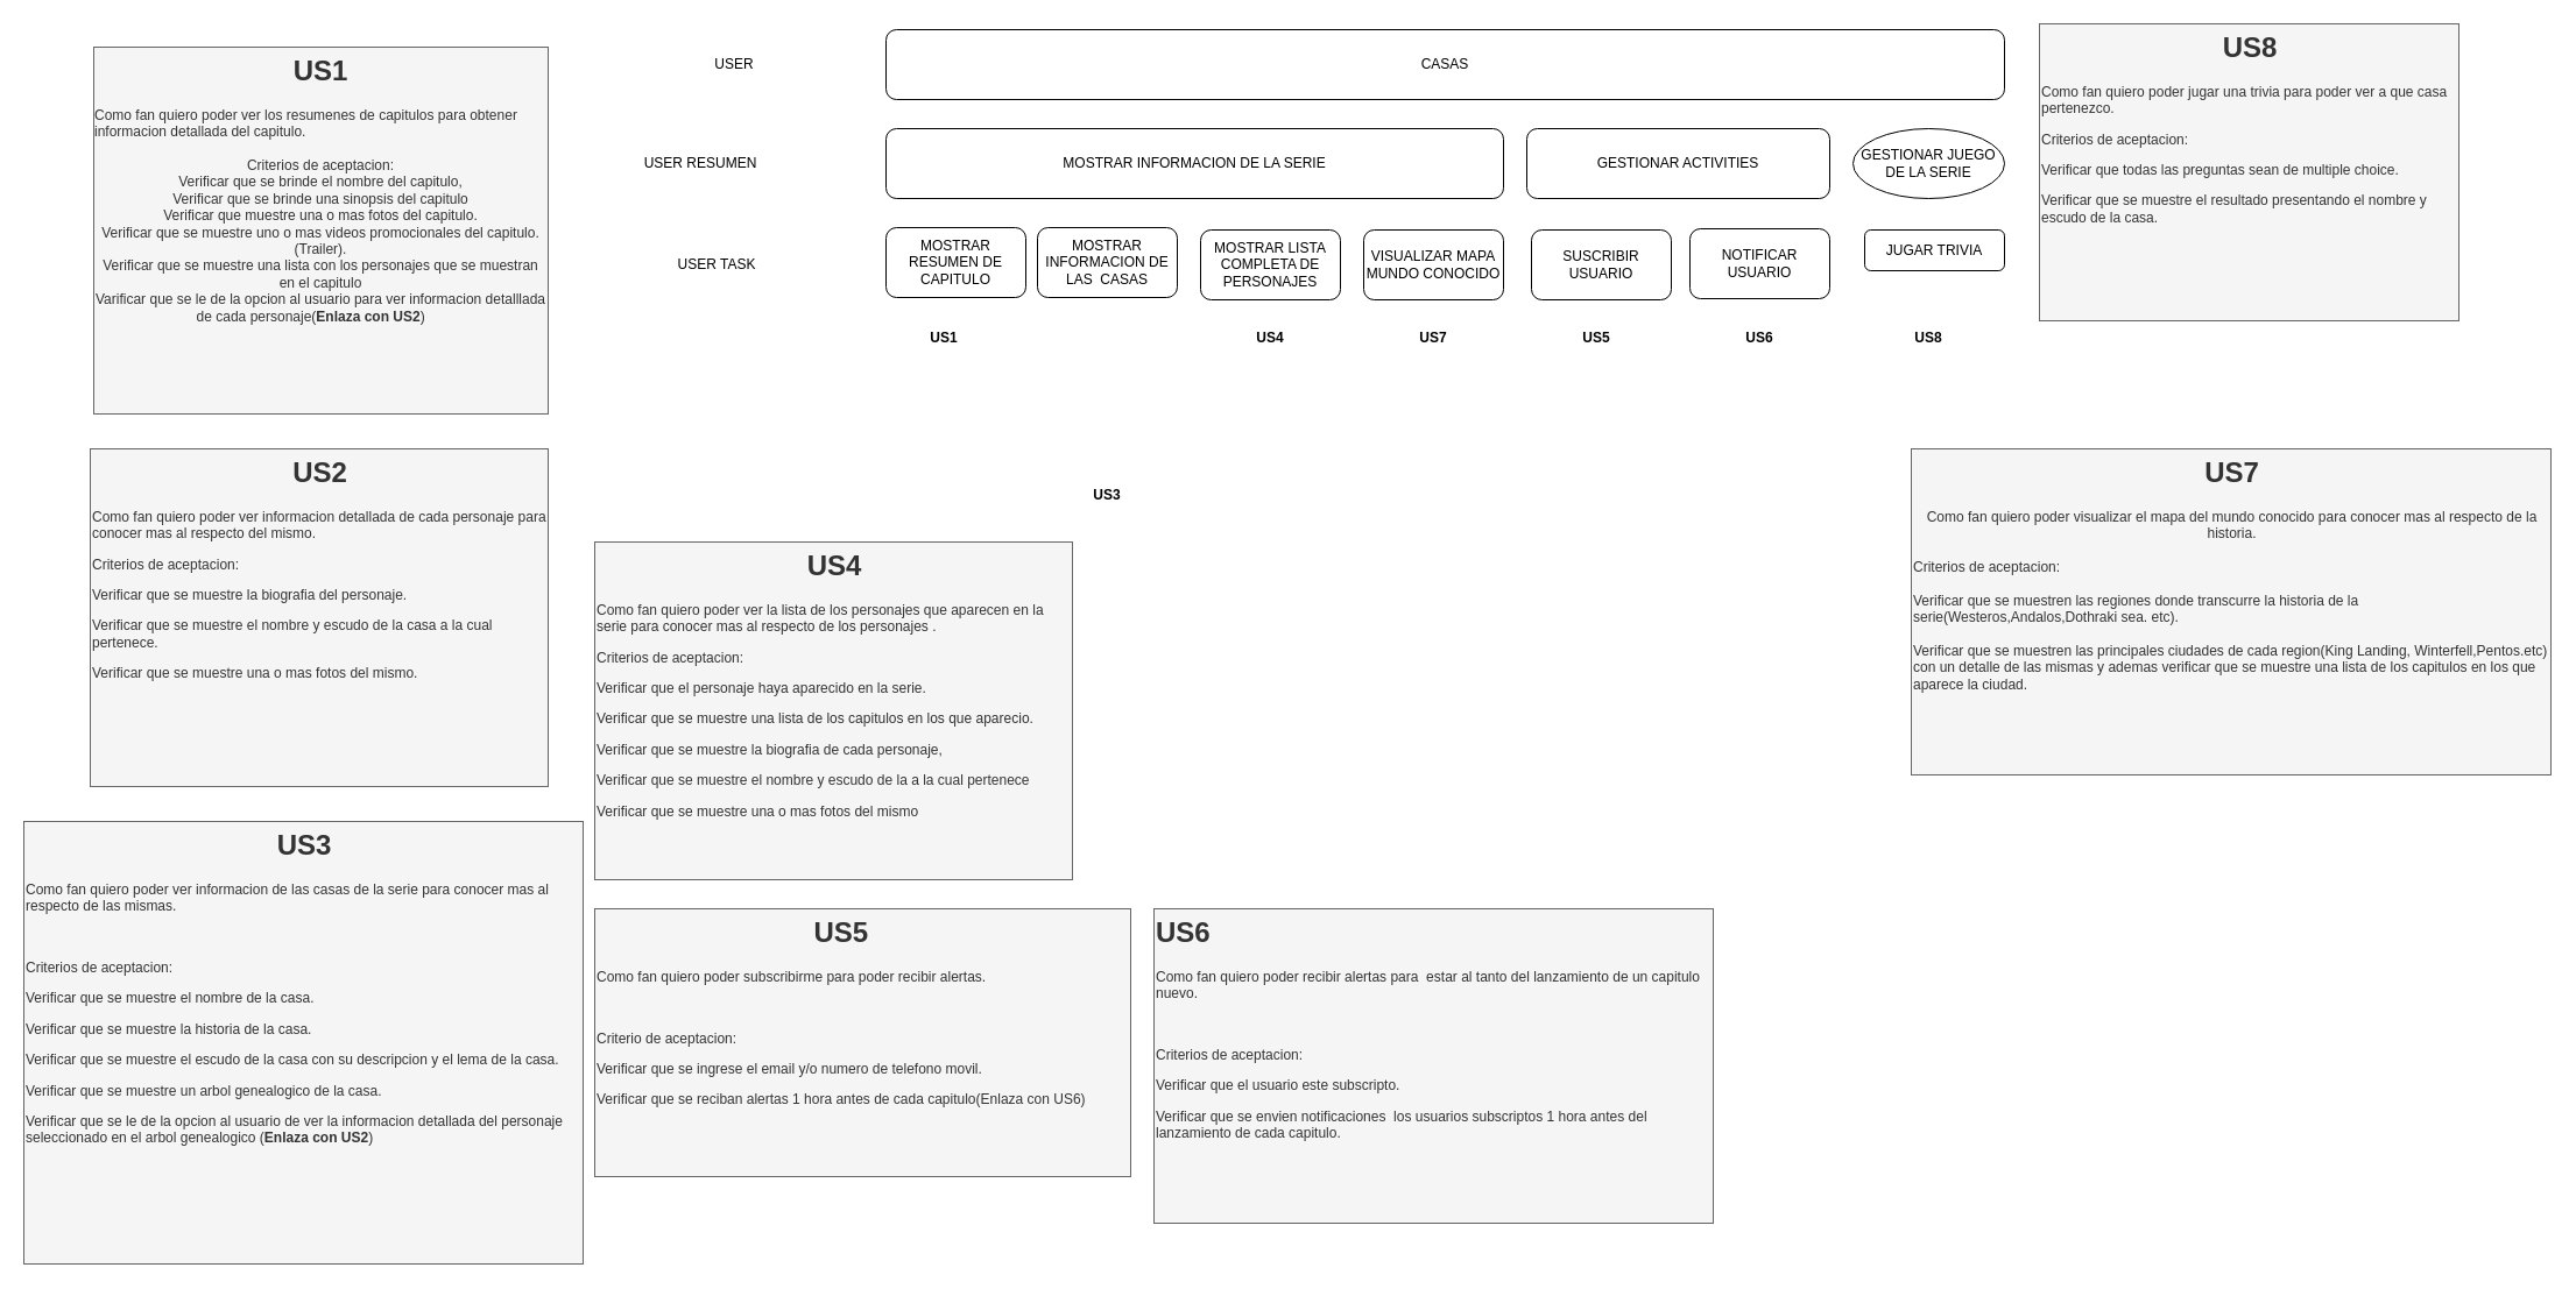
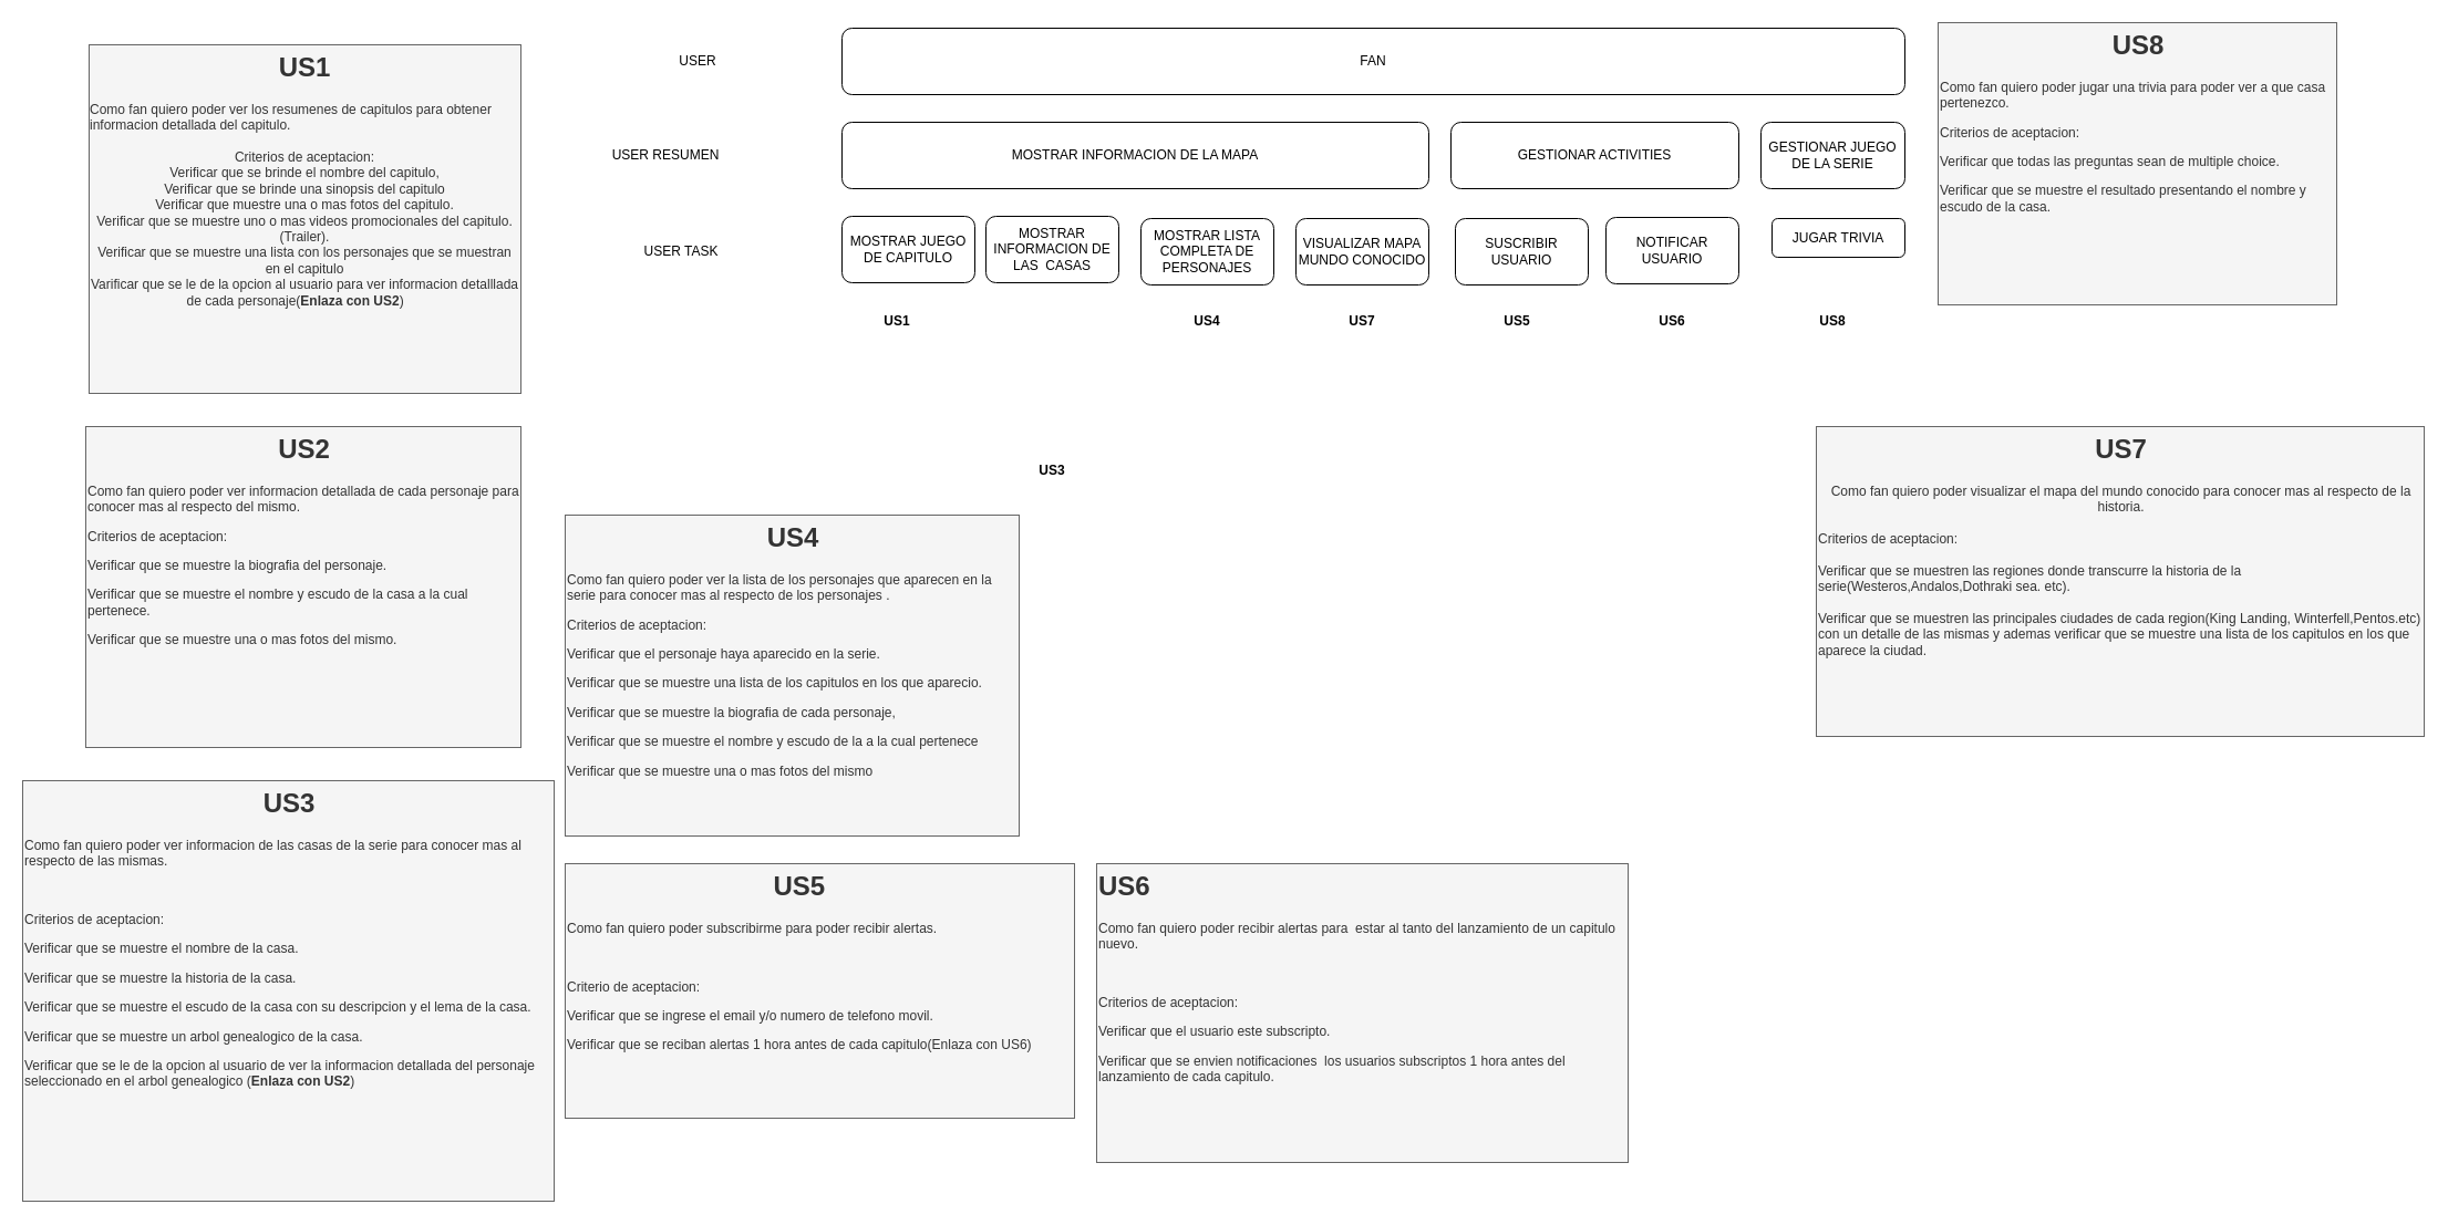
- <mxCell id="2" value="CASAS" style="rounded=1;whiteSpace=wrap;html=1;" vertex="1" parent="1"><mxGeometry x="760" y="25" width="960" height="60" as="geometry" /></mxCell>
+ <mxCell id="2" value="FAN" style="rounded=1;whiteSpace=wrap;html=1;" vertex="1" parent="1"><mxGeometry x="760" y="25" width="960" height="60" as="geometry" /></mxCell>
- <mxCell id="3" value="MOSTRAR INFORMACION DE LA SERIE" style="rounded=1;whiteSpace=wrap;html=1;" vertex="1" parent="1"><mxGeometry x="760" y="110" width="530" height="60" as="geometry" /></mxCell>
+ <mxCell id="3" value="MOSTRAR INFORMACION DE LA MAPA" style="rounded=1;whiteSpace=wrap;html=1;" vertex="1" parent="1"><mxGeometry x="760" y="110" width="530" height="60" as="geometry" /></mxCell>
- <mxCell id="18" value="GESTIONAR JUEGO DE LA SERIE" style="ellipse;whiteSpace=wrap;html=1;" vertex="1" parent="1"><mxGeometry x="1590" y="110" width="130" height="60" as="geometry" /></mxCell>
+ <mxCell id="18" value="GESTIONAR JUEGO DE LA SERIE" style="rounded=1;whiteSpace=wrap;html=1;" vertex="1" parent="1"><mxGeometry x="1590" y="110" width="130" height="60" as="geometry" /></mxCell>
- <mxCell id="8" value="MOSTRAR RESUMEN DE CAPITULO" style="rounded=1;whiteSpace=wrap;html=1;" vertex="1" parent="1"><mxGeometry x="760" y="195" width="120" height="60" as="geometry" /></mxCell>
+ <mxCell id="8" value="MOSTRAR JUEGO DE CAPITULO" style="rounded=1;whiteSpace=wrap;html=1;" vertex="1" parent="1"><mxGeometry x="760" y="195" width="120" height="60" as="geometry" /></mxCell>
